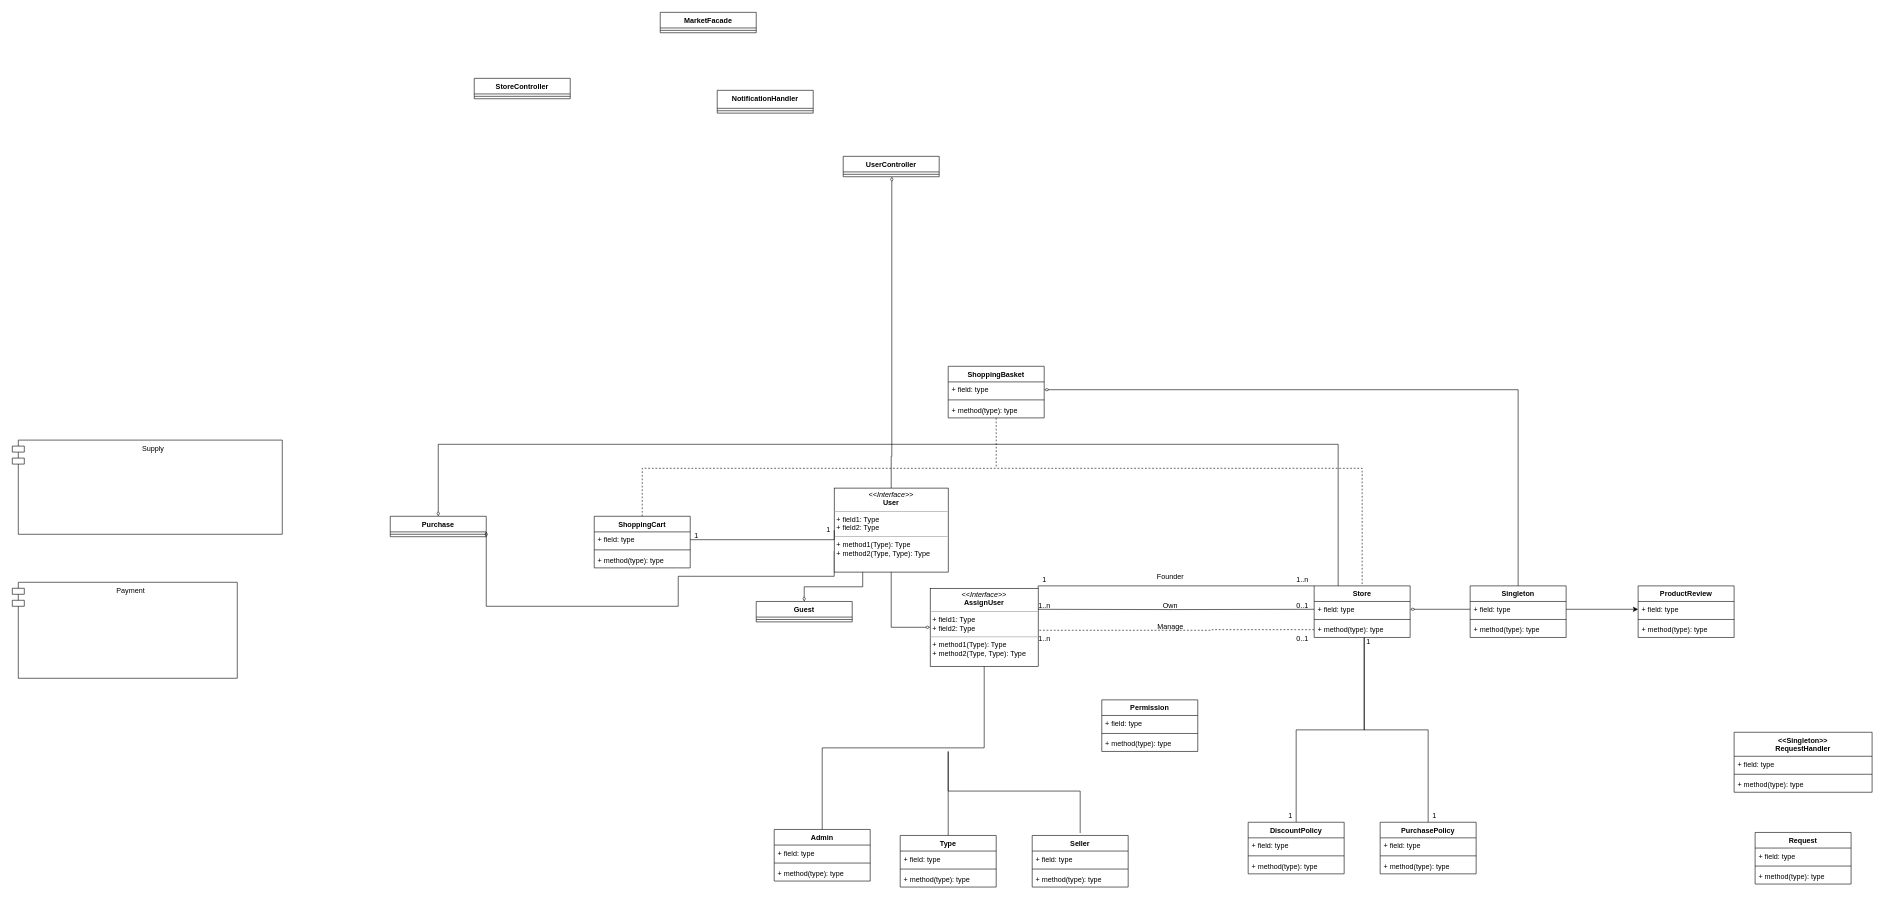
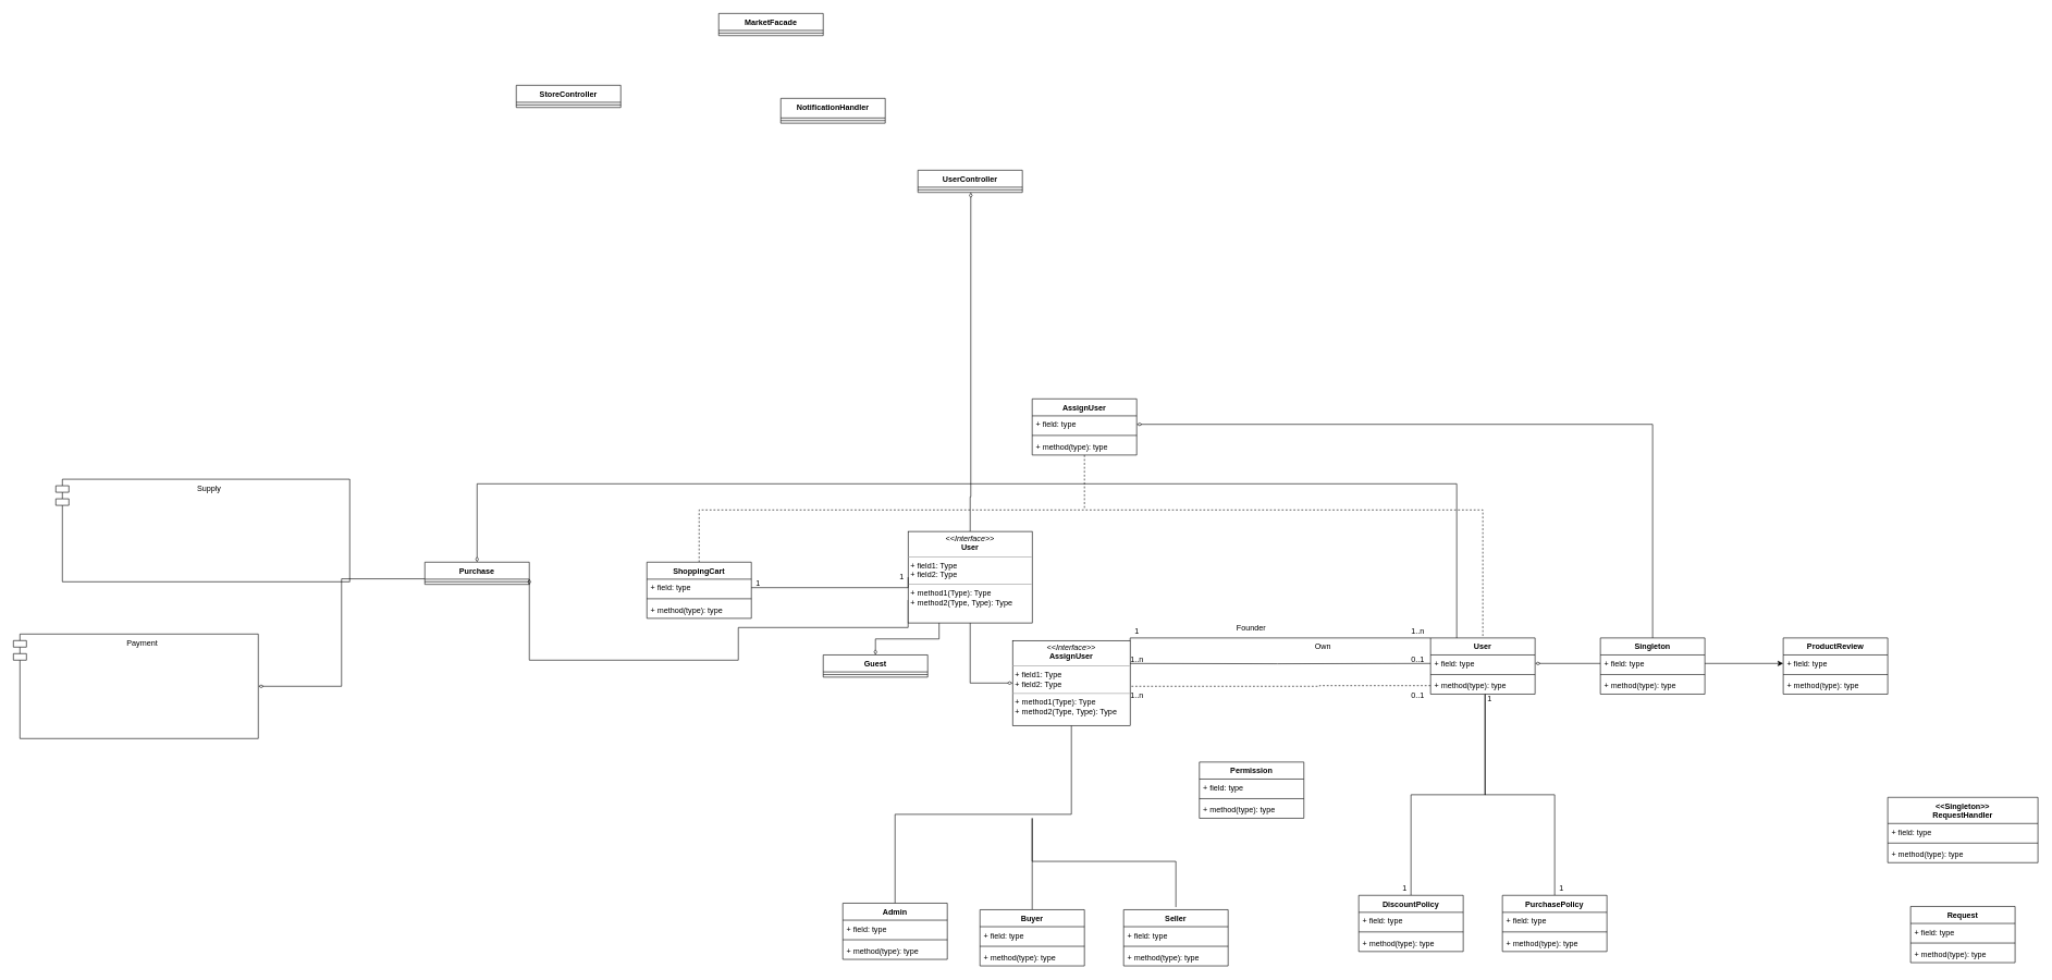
- <mxCell id="48" value="ShoppingBasket" style="swimlane;fontStyle=1;align=center;verticalAlign=top;childLayout=stackLayout;horizontal=1;startSize=26;horizontalStack=0;resizeParent=1;resizeParentMax=0;resizeLast=0;collapsible=1;marginBottom=0;" parent="1" vertex="1"><mxGeometry x="1580" y="610" width="160" height="86" as="geometry" /></mxCell>
+ <mxCell id="48" value="AssignUser" style="swimlane;fontStyle=1;align=center;verticalAlign=top;childLayout=stackLayout;horizontal=1;startSize=26;horizontalStack=0;resizeParent=1;resizeParentMax=0;resizeLast=0;collapsible=1;marginBottom=0;" parent="1" vertex="1"><mxGeometry x="1580" y="610" width="160" height="86" as="geometry" /></mxCell>
- <mxCell id="65" value="Supply" style="shape=module;align=left;spacingLeft=20;align=center;verticalAlign=top;fillColor=none;" parent="1" vertex="1"><mxGeometry x="20" y="733" width="450" height="157" as="geometry" /></mxCell>
+ <mxCell id="65" value="Supply" style="shape=module;align=left;spacingLeft=20;align=center;verticalAlign=top;fillColor=none;" parent="1" vertex="1"><mxGeometry x="85" y="733" width="450" height="157" as="geometry" /></mxCell>
- <mxCell id="101" value="Founder" style="text;html=1;align=center;verticalAlign=middle;resizable=0;points=[];autosize=1;strokeColor=none;fillColor=none;" vertex="1" parent="1"><mxGeometry x="1920" y="951" width="60" height="20" as="geometry" /></mxCell>
+ <mxCell id="101" value="Founder" style="text;html=1;align=center;verticalAlign=middle;resizable=0;points=[];autosize=1;strokeColor=none;fillColor=none;" vertex="1" parent="1"><mxGeometry x="1885" y="951" width="60" height="20" as="geometry" /></mxCell>
+ <mxCell id="52" style="edgeStyle=orthogonalEdgeStyle;rounded=0;orthogonalLoop=1;jettySize=auto;html=1;exitX=0;exitY=0.75;exitDx=0;exitDy=0;entryX=1;entryY=0.5;entryDx=0;entryDy=0;startArrow=none;startFill=0;endArrow=diamondThin;endFill=0;" parent="1" source="53" target="66" edge="1"><mxGeometry relative="1" as="geometry" /></mxCell>
- <mxCell id="3" value="Store" style="swimlane;fontStyle=1;align=center;verticalAlign=top;childLayout=stackLayout;horizontal=1;startSize=26;horizontalStack=0;resizeParent=1;resizeParentMax=0;resizeLast=0;collapsible=1;marginBottom=0;" parent="1" vertex="1"><mxGeometry x="2190" y="976" width="160" height="86" as="geometry" /></mxCell>
+ <mxCell id="3" value="User" style="swimlane;fontStyle=1;align=center;verticalAlign=top;childLayout=stackLayout;horizontal=1;startSize=26;horizontalStack=0;resizeParent=1;resizeParentMax=0;resizeLast=0;collapsible=1;marginBottom=0;" parent="1" vertex="1"><mxGeometry x="2190" y="976" width="160" height="86" as="geometry" /></mxCell>
- <mxCell id="68" value="Own" style="text;html=1;align=center;verticalAlign=middle;resizable=0;points=[];autosize=1;strokeColor=none;fillColor=none;" parent="1" vertex="1"><mxGeometry x="1930" y="999" width="40" height="20" as="geometry" /></mxCell>
+ <mxCell id="68" value="Own" style="text;html=1;align=center;verticalAlign=middle;resizable=0;points=[];autosize=1;strokeColor=none;fillColor=none;" parent="1" vertex="1"><mxGeometry x="2005" y="979" width="40" height="20" as="geometry" /></mxCell>
- <mxCell id="69" value="Manage" style="text;html=1;align=center;verticalAlign=middle;resizable=0;points=[];autosize=1;strokeColor=none;fillColor=none;" parent="1" vertex="1"><mxGeometry x="1920" y="1035" width="60" height="20" as="geometry" /></mxCell>
- <mxCell id="29" value="Type" style="swimlane;fontStyle=1;align=center;verticalAlign=top;childLayout=stackLayout;horizontal=1;startSize=26;horizontalStack=0;resizeParent=1;resizeParentMax=0;resizeLast=0;collapsible=1;marginBottom=0;" parent="1" vertex="1"><mxGeometry x="1500" y="1392" width="160" height="86" as="geometry" /></mxCell>
+ <mxCell id="29" value="Buyer" style="swimlane;fontStyle=1;align=center;verticalAlign=top;childLayout=stackLayout;horizontal=1;startSize=26;horizontalStack=0;resizeParent=1;resizeParentMax=0;resizeLast=0;collapsible=1;marginBottom=0;" parent="1" vertex="1"><mxGeometry x="1500" y="1392" width="160" height="86" as="geometry" /></mxCell>
